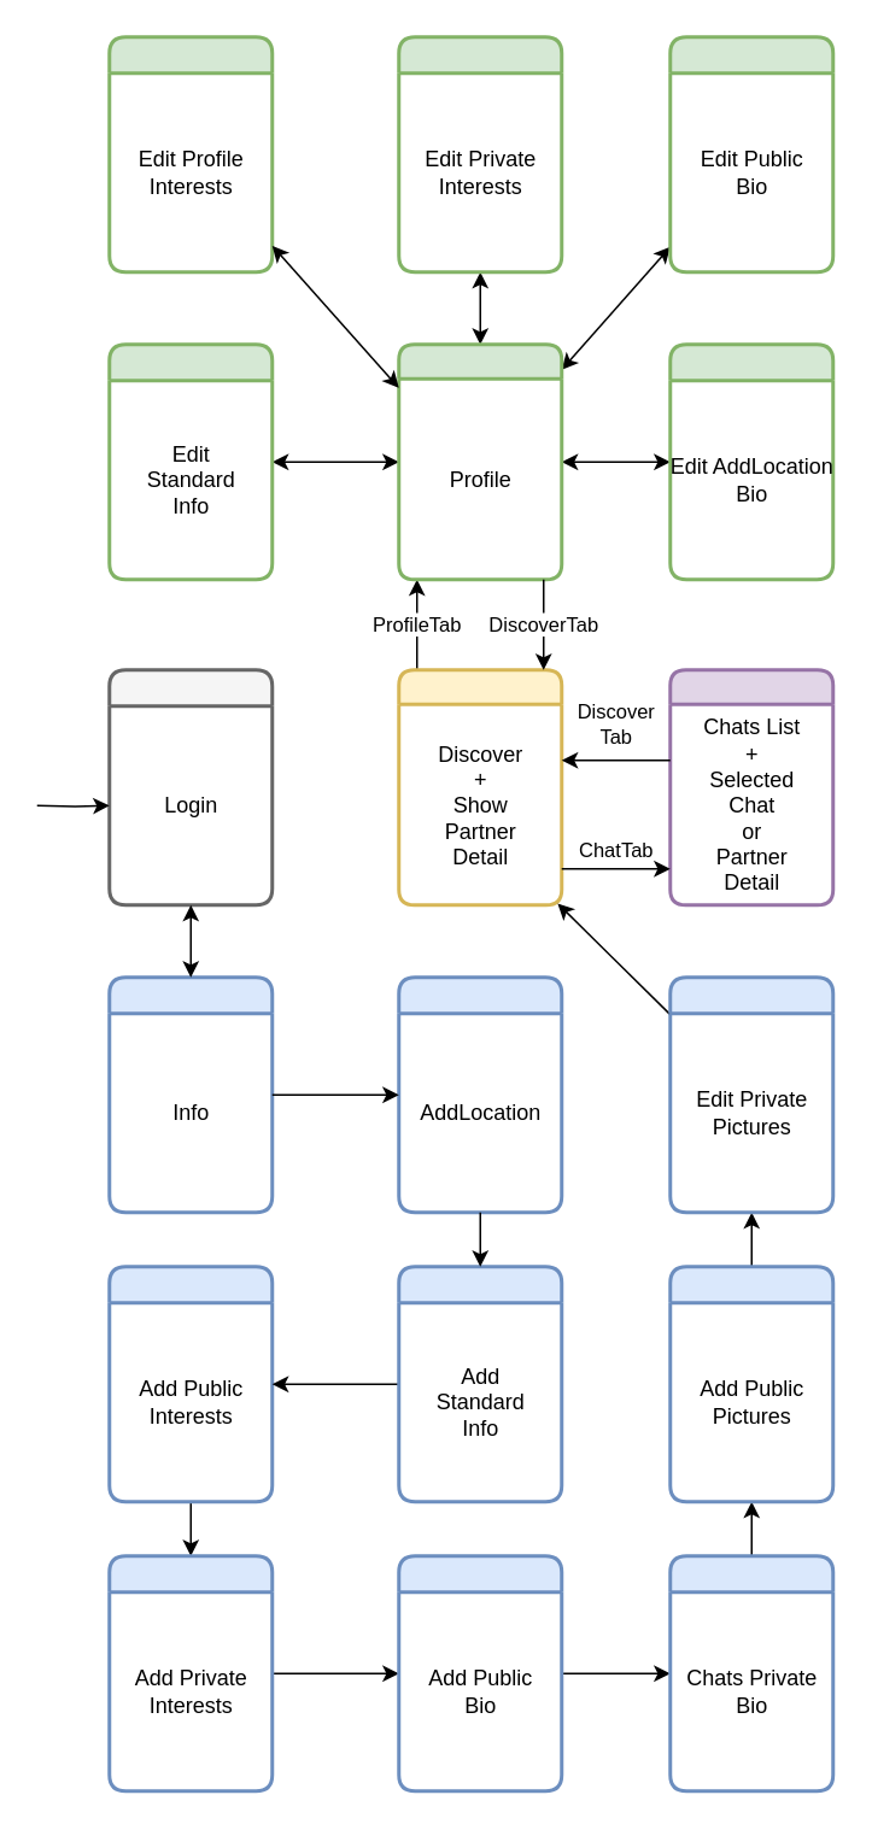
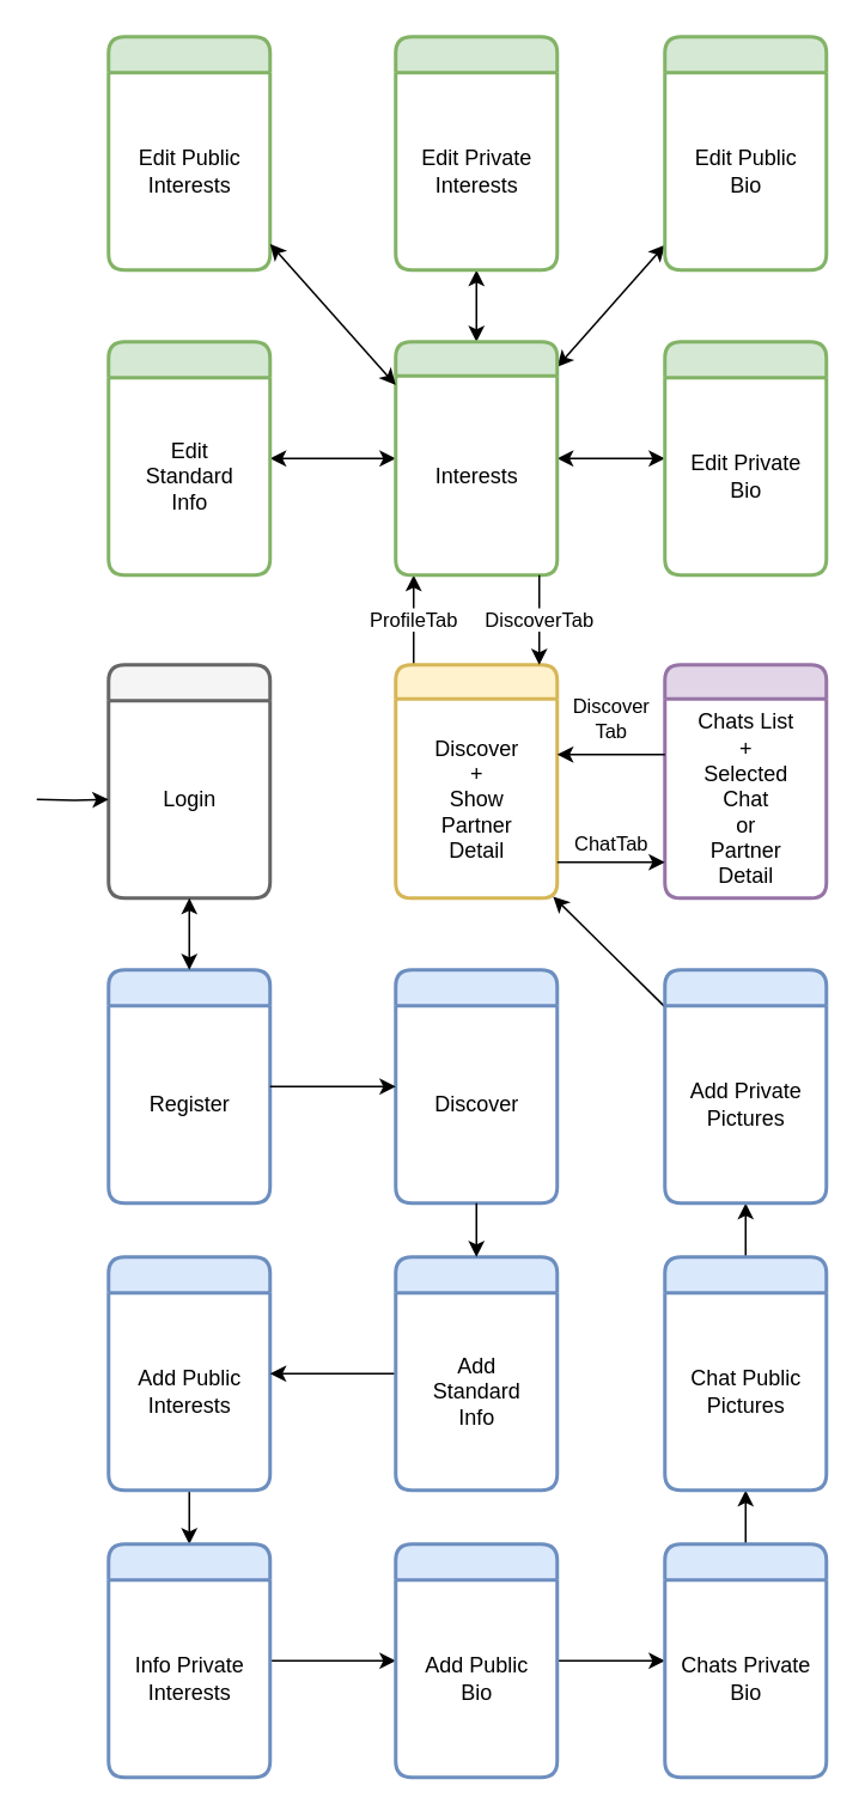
- <mxCell id="48" value="Edit Profile&lt;br&gt;Interests" style="text;html=1;align=center;verticalAlign=middle;resizable=0;points=[];;autosize=1;" vertex="1" parent="47"><mxGeometry y="20" width="90" height="110" as="geometry" /></mxCell>
+ <mxCell id="48" value="Edit Public&lt;br&gt;Interests" style="text;html=1;align=center;verticalAlign=middle;resizable=0;points=[];;autosize=1;" vertex="1" parent="47"><mxGeometry y="20" width="90" height="110" as="geometry" /></mxCell>
- <mxCell id="19" value="Profile" style="text;html=1;align=center;verticalAlign=middle;resizable=0;points=[];;autosize=1;" vertex="1" parent="18"><mxGeometry y="19" width="90" height="111" as="geometry" /></mxCell>
+ <mxCell id="19" value="Interests" style="text;html=1;align=center;verticalAlign=middle;resizable=0;points=[];;autosize=1;" vertex="1" parent="18"><mxGeometry y="19" width="90" height="111" as="geometry" /></mxCell>
- <mxCell id="56" value="Edit AddLocation&lt;br&gt;Bio" style="text;html=1;align=center;verticalAlign=middle;resizable=0;points=[];;autosize=1;" vertex="1" parent="55"><mxGeometry y="20" width="90" height="110" as="geometry" /></mxCell>
+ <mxCell id="56" value="Edit Private&lt;br&gt;Bio" style="text;html=1;align=center;verticalAlign=middle;resizable=0;points=[];;autosize=1;" vertex="1" parent="55"><mxGeometry y="20" width="90" height="110" as="geometry" /></mxCell>
- <mxCell id="11" value="Info" style="text;html=1;align=center;verticalAlign=middle;resizable=0;points=[];;autosize=1;" parent="10" vertex="1"><mxGeometry y="20" width="90" height="110" as="geometry" /></mxCell>
+ <mxCell id="11" value="Register" style="text;html=1;align=center;verticalAlign=middle;resizable=0;points=[];;autosize=1;" parent="10" vertex="1"><mxGeometry y="20" width="90" height="110" as="geometry" /></mxCell>
- <mxCell id="23" value="AddLocation" style="text;html=1;align=center;verticalAlign=middle;resizable=0;points=[];;autosize=1;" vertex="1" parent="22"><mxGeometry y="20" width="90" height="110" as="geometry" /></mxCell>
+ <mxCell id="23" value="Discover" style="text;html=1;align=center;verticalAlign=middle;resizable=0;points=[];;autosize=1;" vertex="1" parent="22"><mxGeometry y="20" width="90" height="110" as="geometry" /></mxCell>
- <mxCell id="44" value="Edit Private&lt;br&gt;Pictures" style="text;html=1;align=center;verticalAlign=middle;resizable=0;points=[];;autosize=1;" vertex="1" parent="43"><mxGeometry y="20" width="90" height="110" as="geometry" /></mxCell>
+ <mxCell id="44" value="Add Private&lt;br&gt;Pictures" style="text;html=1;align=center;verticalAlign=middle;resizable=0;points=[];;autosize=1;" vertex="1" parent="43"><mxGeometry y="20" width="90" height="110" as="geometry" /></mxCell>
- <mxCell id="41" value="Add Public&lt;br&gt;Pictures" style="text;html=1;align=center;verticalAlign=middle;resizable=0;points=[];;autosize=1;" vertex="1" parent="40"><mxGeometry y="20" width="90" height="110" as="geometry" /></mxCell>
+ <mxCell id="41" value="Chat Public&lt;br&gt;Pictures" style="text;html=1;align=center;verticalAlign=middle;resizable=0;points=[];;autosize=1;" vertex="1" parent="40"><mxGeometry y="20" width="90" height="110" as="geometry" /></mxCell>
- <mxCell id="29" value="Add Private&lt;br&gt;Interests" style="text;html=1;align=center;verticalAlign=middle;resizable=0;points=[];;autosize=1;" vertex="1" parent="28"><mxGeometry y="20" width="90" height="110" as="geometry" /></mxCell>
+ <mxCell id="29" value="Info Private&lt;br&gt;Interests" style="text;html=1;align=center;verticalAlign=middle;resizable=0;points=[];;autosize=1;" vertex="1" parent="28"><mxGeometry y="20" width="90" height="110" as="geometry" /></mxCell>
